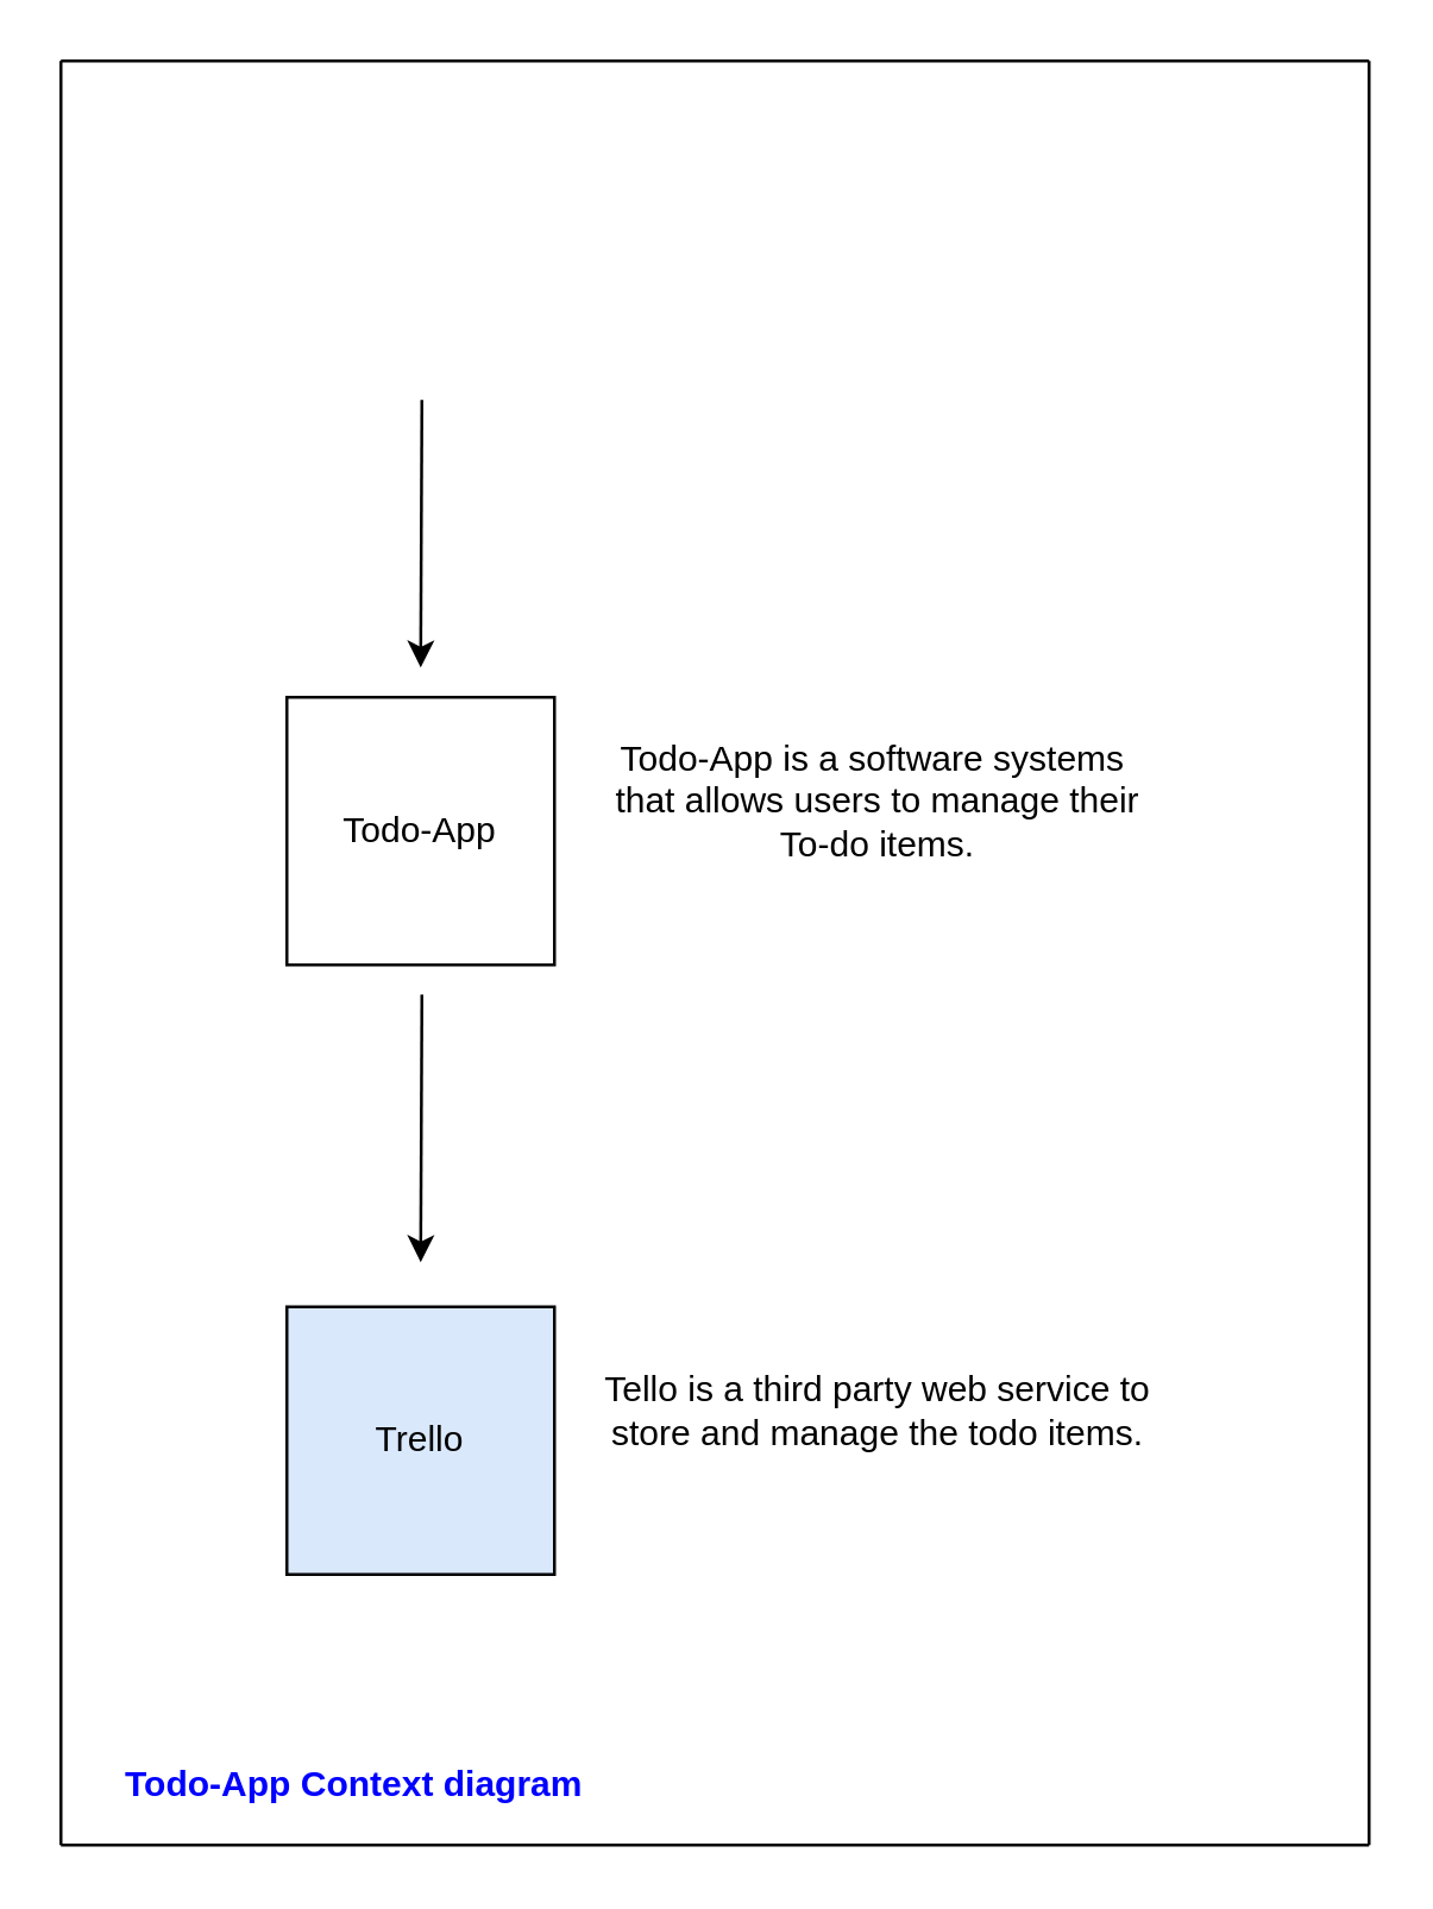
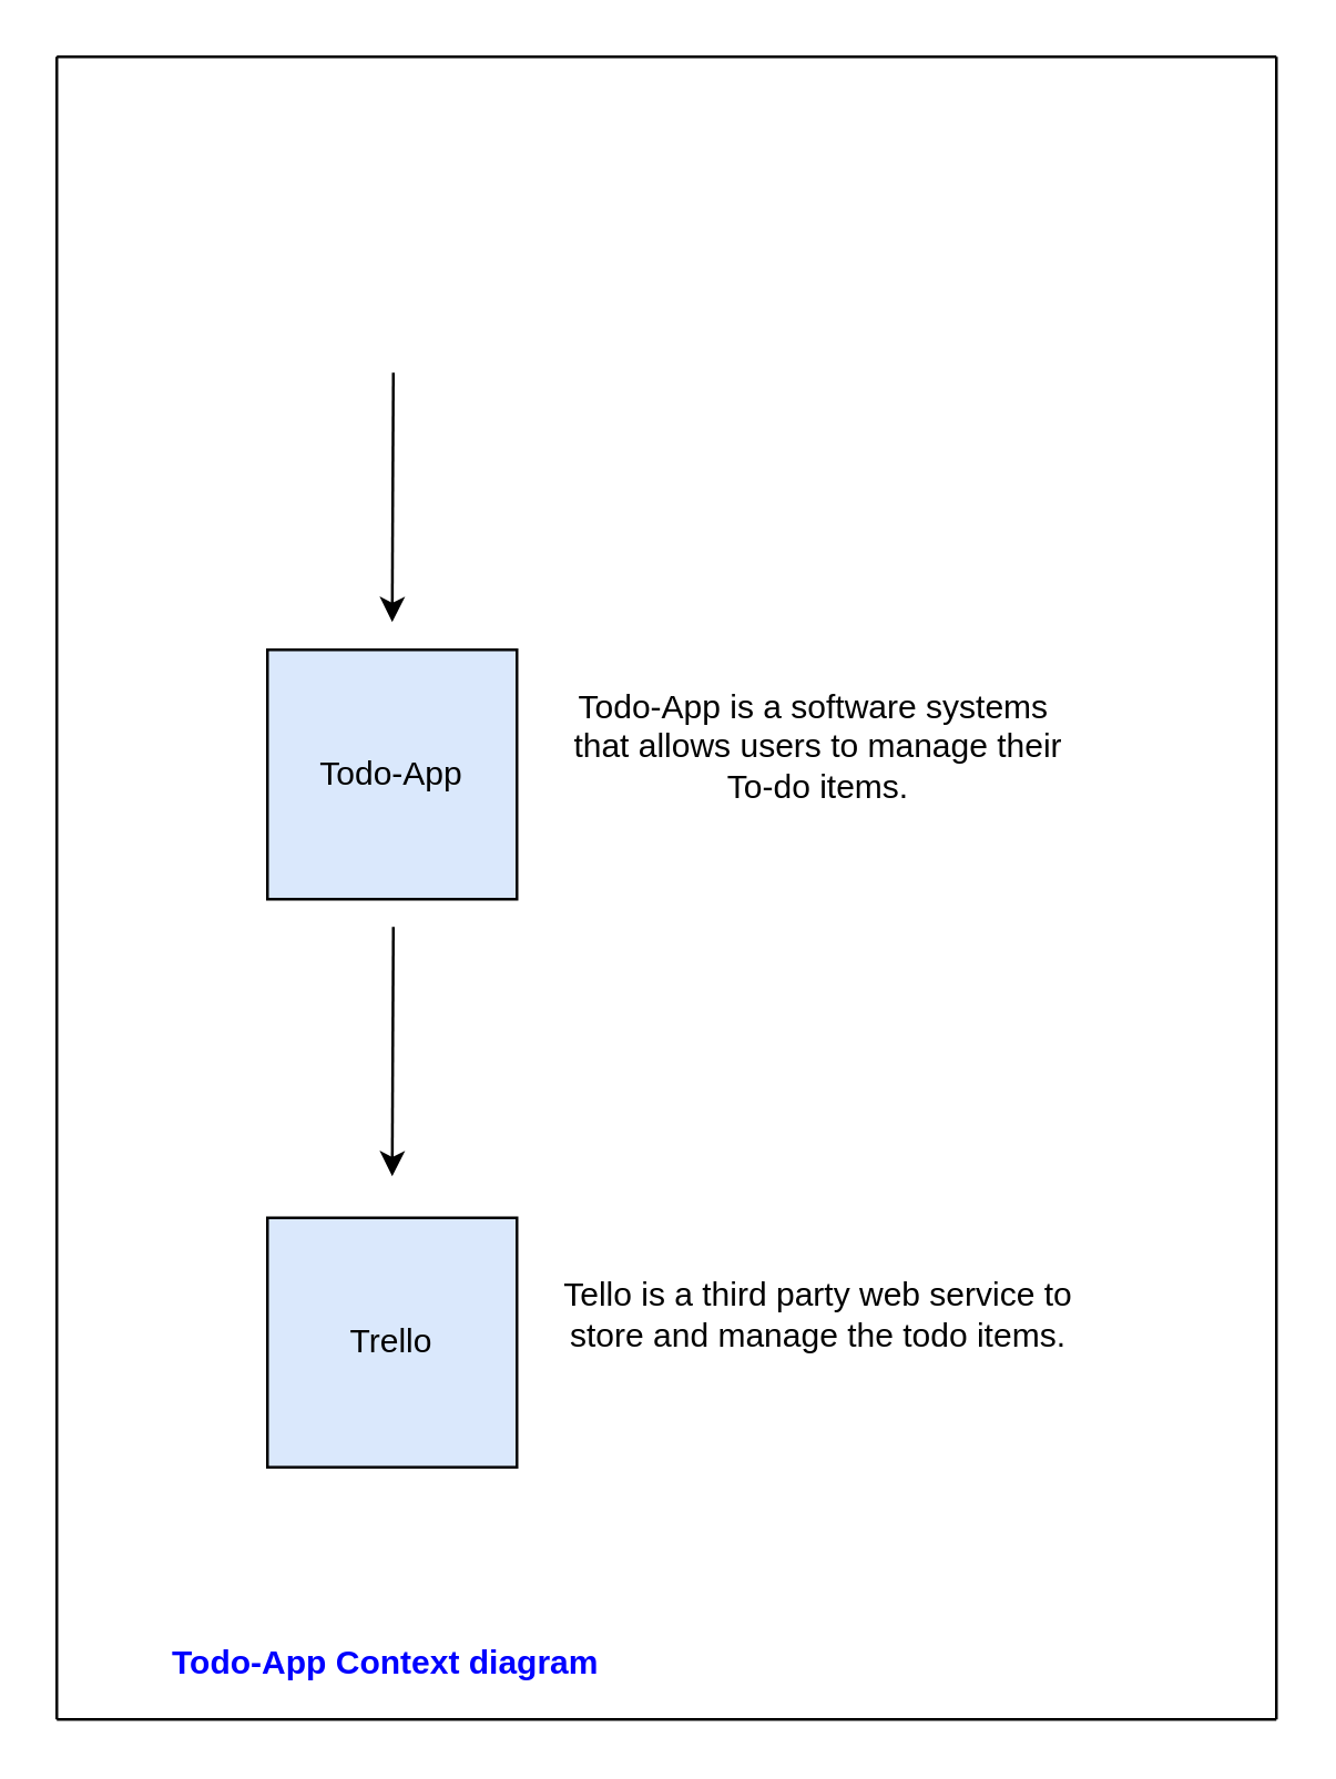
- <mxCell id="8" value="Todo-App" style="whiteSpace=wrap;html=1;aspect=fixed;" vertex="1" parent="1"><mxGeometry x="96" y="234" width="90" height="90" as="geometry" /></mxCell>
+ <mxCell id="8" value="Todo-App" style="whiteSpace=wrap;html=1;aspect=fixed;fillColor=#dae8fc;" vertex="1" parent="1"><mxGeometry x="96" y="234" width="90" height="90" as="geometry" /></mxCell>
- <mxCell id="7" value="&lt;font color=&quot;#0000ff&quot;&gt;&lt;b&gt;Todo-App Context diagram&lt;/b&gt;&lt;/font&gt;" style="text;html=1;strokeColor=none;fillColor=none;align=left;verticalAlign=middle;whiteSpace=wrap;rounded=0;" vertex="1" parent="1"><mxGeometry x="40" y="580" width="300" height="40" as="geometry" /></mxCell>
+ <mxCell id="7" value="&lt;font color=&quot;#0000ff&quot;&gt;&lt;b&gt;Todo-App Context diagram&lt;/b&gt;&lt;/font&gt;" style="text;html=1;strokeColor=none;fillColor=none;align=left;verticalAlign=middle;whiteSpace=wrap;rounded=0;" vertex="1" parent="1"><mxGeometry x="60" y="580" width="300" height="40" as="geometry" /></mxCell>
